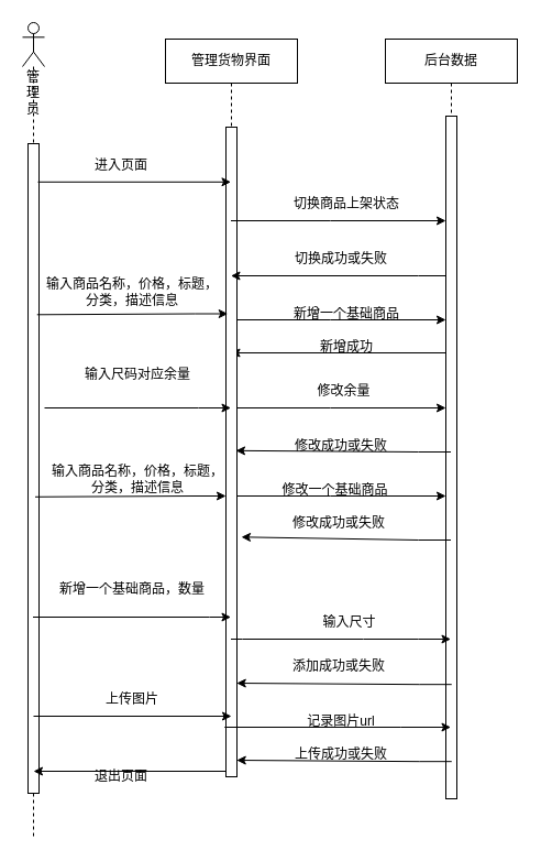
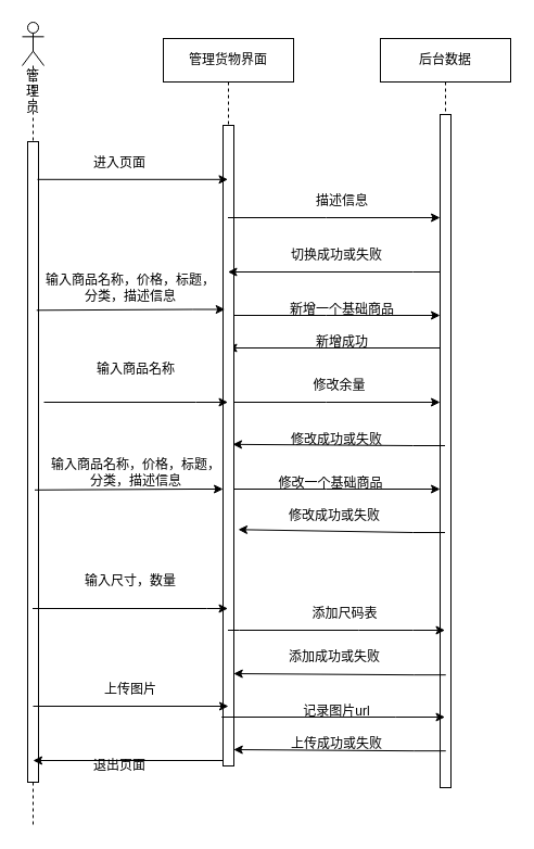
- <mxCell id="22" value="切换商品上架状态" style="text;html=1;strokeColor=none;fillColor=none;align=center;verticalAlign=middle;whiteSpace=wrap;rounded=0;" parent="1" vertex="1"><mxGeometry x="260" y="170" width="110" height="30" as="geometry" /></mxCell>
+ <mxCell id="22" value="描述信息" style="text;html=1;strokeColor=none;fillColor=none;align=center;verticalAlign=middle;whiteSpace=wrap;rounded=0;" parent="1" vertex="1"><mxGeometry x="260" y="170" width="110" height="30" as="geometry" /></mxCell>
- <mxCell id="15" value="输入尺码对应余量" style="text;html=1;strokeColor=none;fillColor=none;align=center;verticalAlign=middle;whiteSpace=wrap;rounded=0;" parent="13" vertex="1"><mxGeometry x="-105" y="290" width="160" height="30" as="geometry" /></mxCell>
+ <mxCell id="15" value="输入商品名称" style="text;html=1;strokeColor=none;fillColor=none;align=center;verticalAlign=middle;whiteSpace=wrap;rounded=0;" parent="13" vertex="1"><mxGeometry x="-105" y="290" width="160" height="30" as="geometry" /></mxCell>
- <mxCell id="35" value="新增一个基础商品，数量" style="text;html=1;strokeColor=none;fillColor=none;align=center;verticalAlign=middle;whiteSpace=wrap;rounded=0;" parent="1" vertex="1"><mxGeometry x="40" y="520" width="160" height="30" as="geometry" /></mxCell>
+ <mxCell id="35" value="输入尺寸，数量" style="text;html=1;strokeColor=none;fillColor=none;align=center;verticalAlign=middle;whiteSpace=wrap;rounded=0;" parent="1" vertex="1"><mxGeometry x="40" y="520" width="160" height="30" as="geometry" /></mxCell>
- <mxCell id="37" value="输入尺寸" style="text;html=1;strokeColor=none;fillColor=none;align=center;verticalAlign=middle;whiteSpace=wrap;rounded=0;" parent="1" vertex="1"><mxGeometry x="275" y="550" width="85" height="30" as="geometry" /></mxCell>
+ <mxCell id="37" value="添加尺码表" style="text;html=1;strokeColor=none;fillColor=none;align=center;verticalAlign=middle;whiteSpace=wrap;rounded=0;" parent="1" vertex="1"><mxGeometry x="275" y="550" width="85" height="30" as="geometry" /></mxCell>
